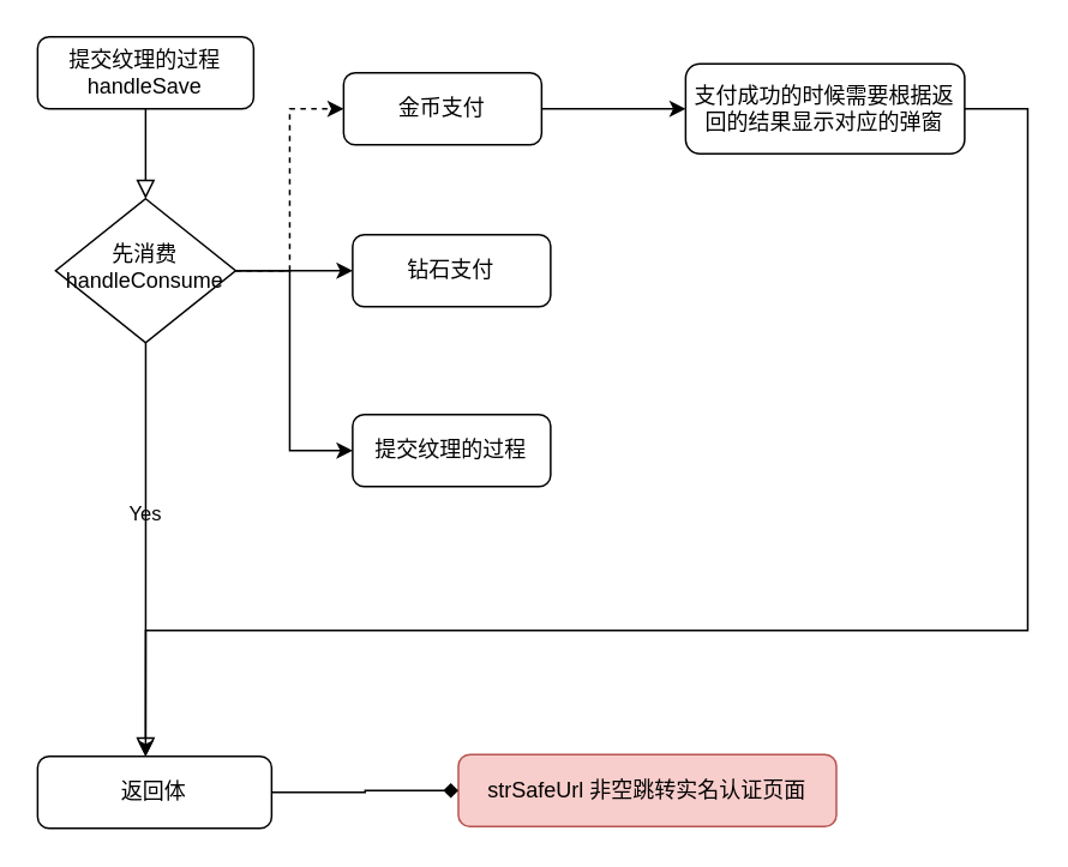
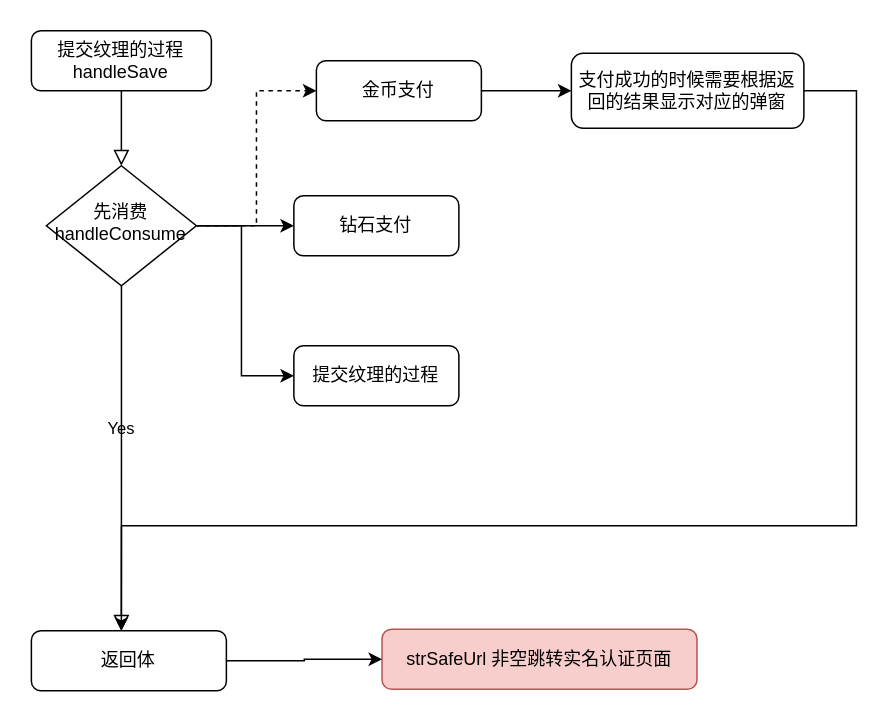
- <mxCell id="10" value="金币支付" style="rounded=1;whiteSpace=wrap;html=1;fontSize=12;glass=0;strokeWidth=1;shadow=0;arcSize=16;" vertex="1" parent="1"><mxGeometry x="190.25" y="40" width="110" height="40" as="geometry" /></mxCell>
+ <mxCell id="10" value="金币支付" style="rounded=1;whiteSpace=wrap;html=1;fontSize=12;glass=0;strokeWidth=1;shadow=0;arcSize=16;" vertex="1" parent="1"><mxGeometry x="210.25" y="40" width="110" height="40" as="geometry" /></mxCell>
- <mxCell id="16" style="edgeStyle=orthogonalEdgeStyle;rounded=0;orthogonalLoop=1;jettySize=auto;html=1;entryX=0;entryY=0.5;entryDx=0;entryDy=0;endArrow=diamond;" edge="1" parent="1" source="17" target="11"><mxGeometry relative="1" as="geometry" /></mxCell>
+ <mxCell id="16" style="edgeStyle=orthogonalEdgeStyle;rounded=0;orthogonalLoop=1;jettySize=auto;html=1;entryX=0;entryY=0.5;entryDx=0;entryDy=0;" edge="1" parent="1" source="17" target="11"><mxGeometry relative="1" as="geometry" /></mxCell>
